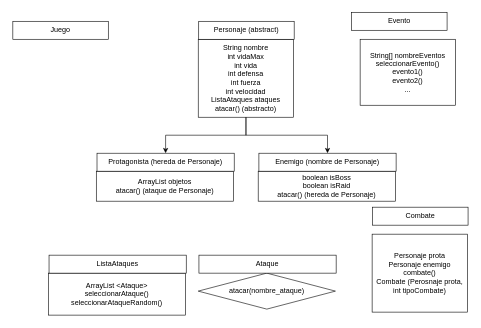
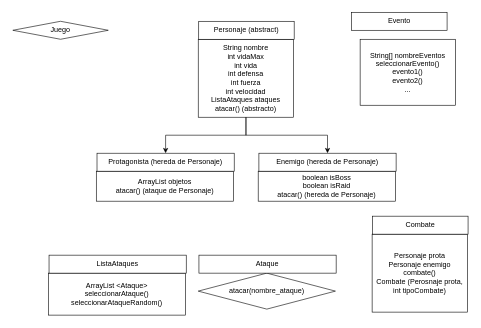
- <mxCell id="20" value="Juego" style="rounded=0;whiteSpace=wrap;html=1;" parent="1" vertex="1"><mxGeometry x="20.838" y="35" width="159.162" height="30" as="geometry" /></mxCell>
+ <mxCell id="20" value="Juego" style="rhombus;whiteSpace=wrap;html=1;" parent="1" vertex="1"><mxGeometry x="20.838" y="35" width="159.162" height="30" as="geometry" /></mxCell>
- <mxCell id="11" value="Enemigo (nombre de Personaje)" style="rounded=0;whiteSpace=wrap;html=1;" parent="1" vertex="1"><mxGeometry x="431.204" y="255" width="228.796" height="30" as="geometry" /></mxCell>
+ <mxCell id="11" value="Enemigo (hereda de Personaje)" style="rounded=0;whiteSpace=wrap;html=1;" parent="1" vertex="1"><mxGeometry x="431.204" y="255" width="228.796" height="30" as="geometry" /></mxCell>
- <mxCell id="22" value="Combate" style="rounded=0;whiteSpace=wrap;html=1;" parent="1" vertex="1"><mxGeometry x="620.838" y="345" width="159.162" height="30" as="geometry" /></mxCell>
+ <mxCell id="22" value="Combate" style="rounded=0;whiteSpace=wrap;html=1;" parent="1" vertex="1"><mxGeometry x="620.838" y="360" width="159.162" height="30" as="geometry" /></mxCell>
